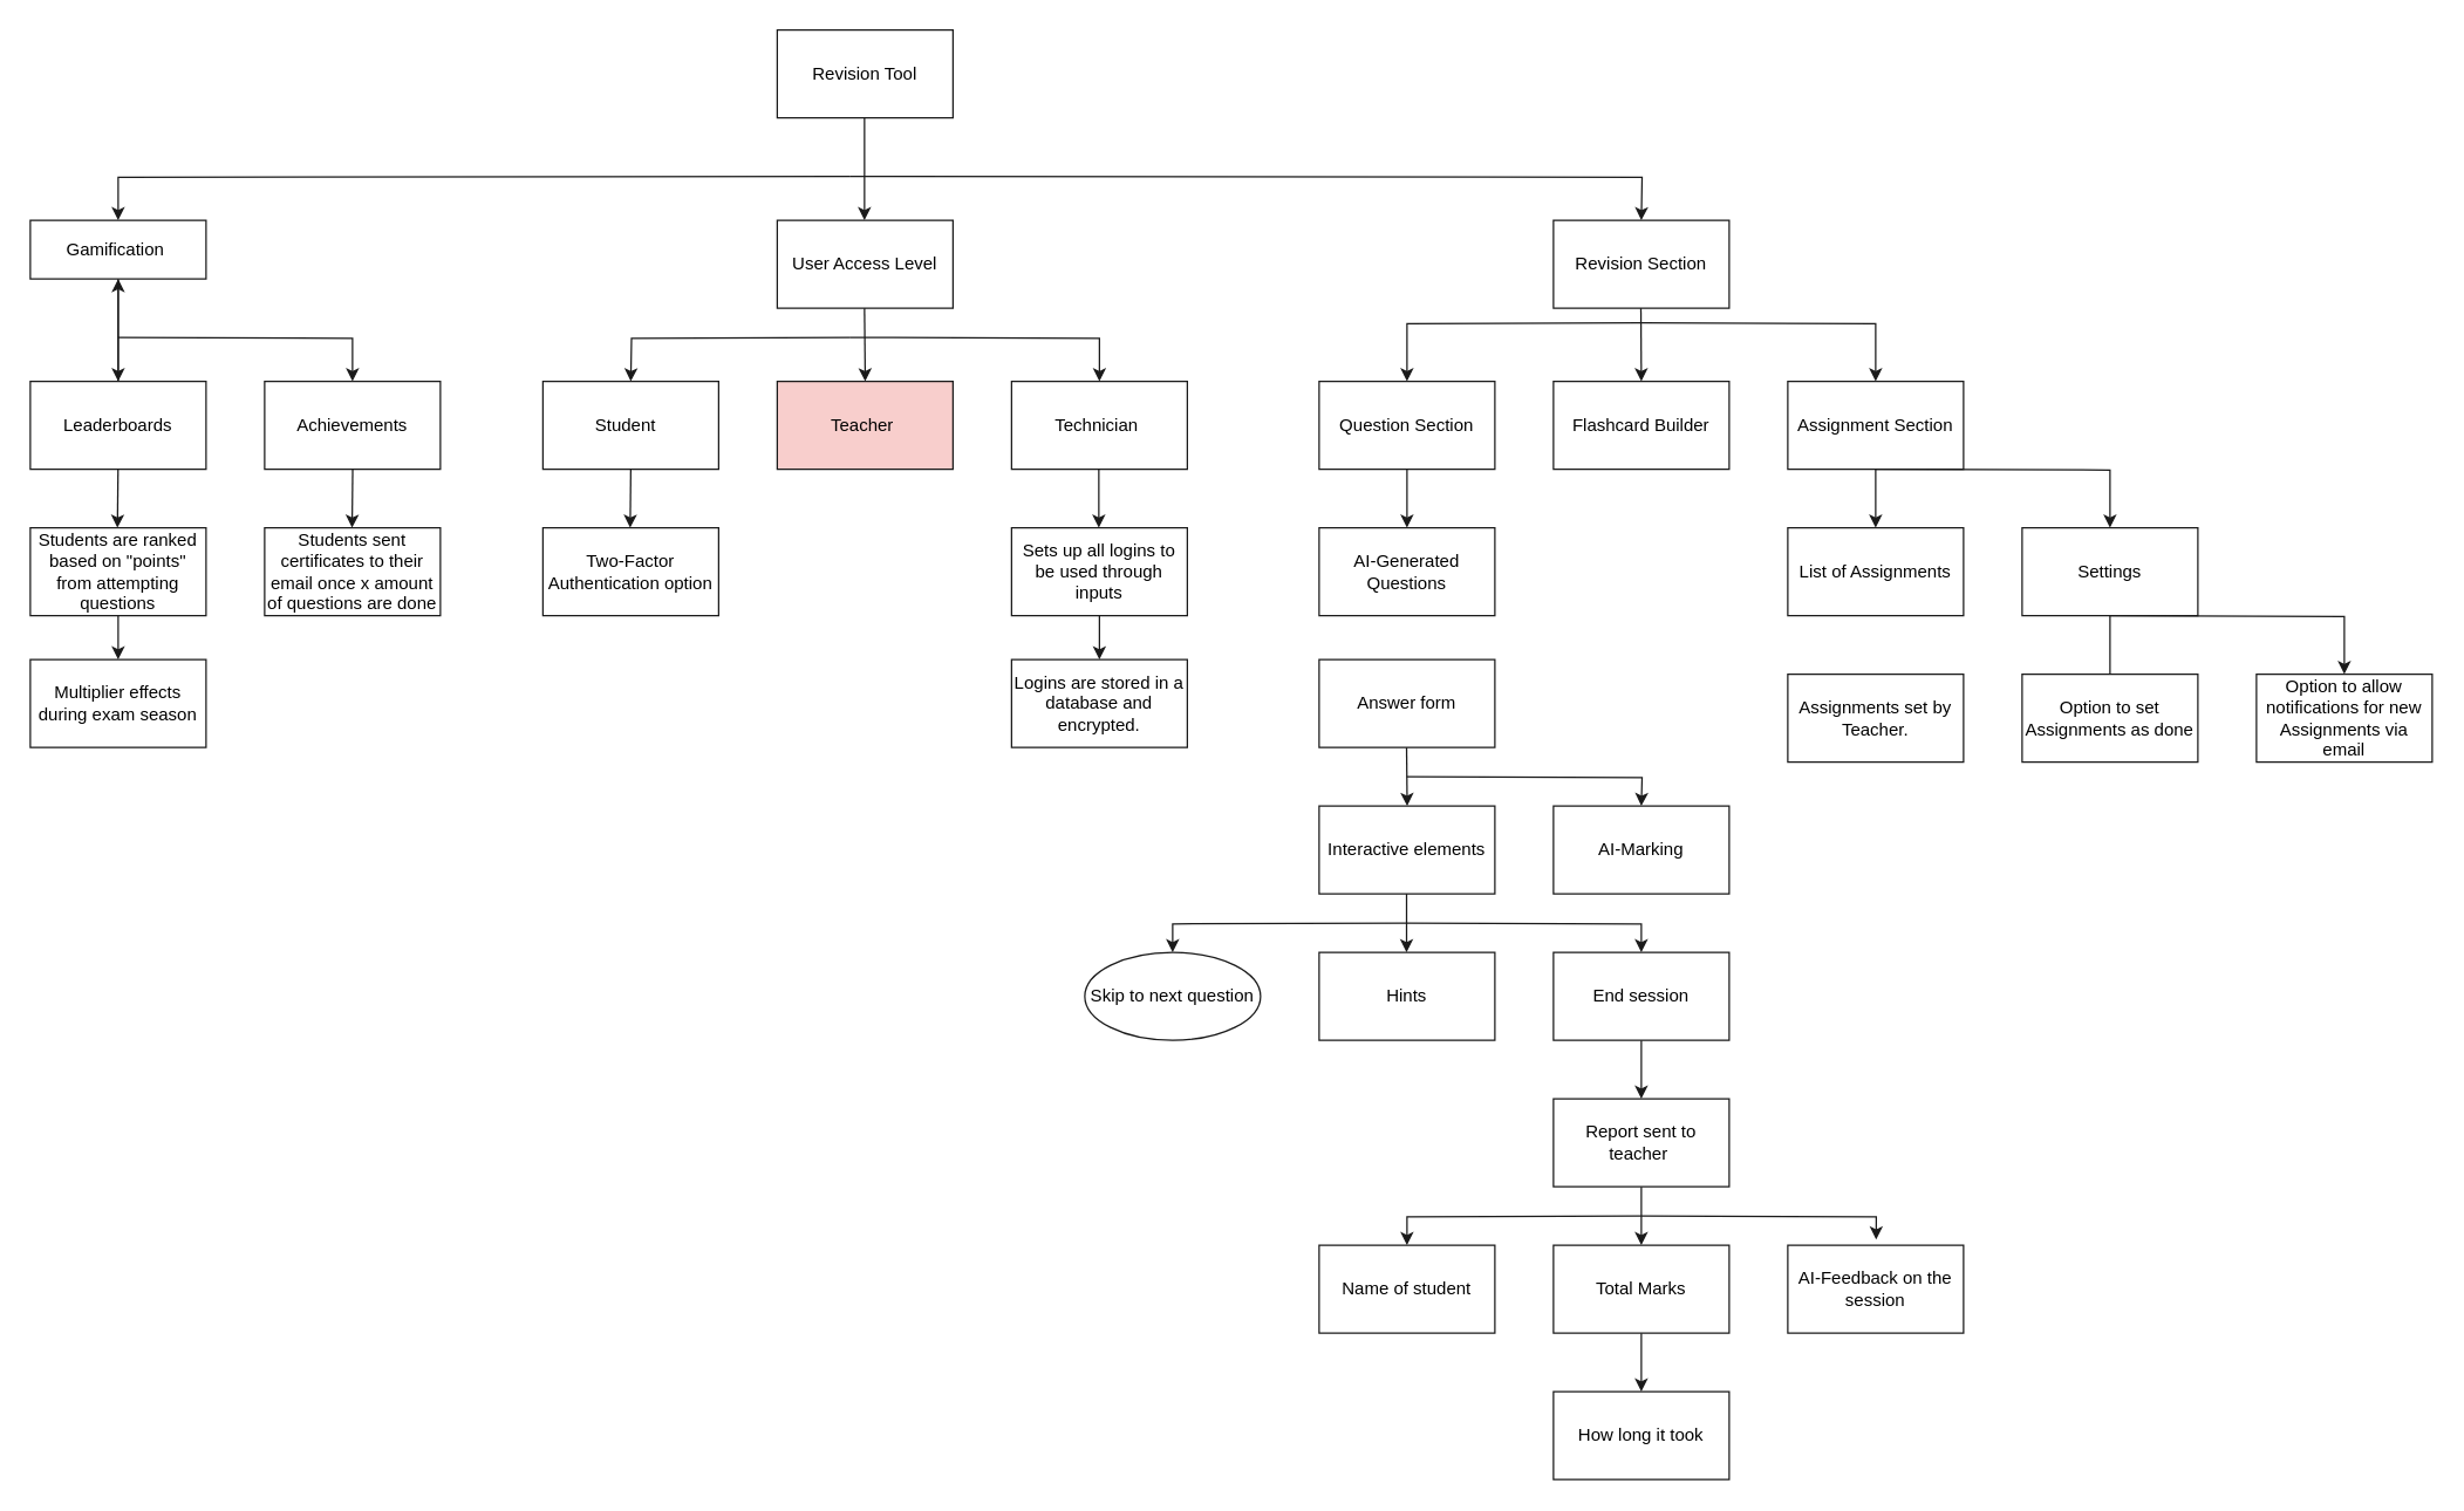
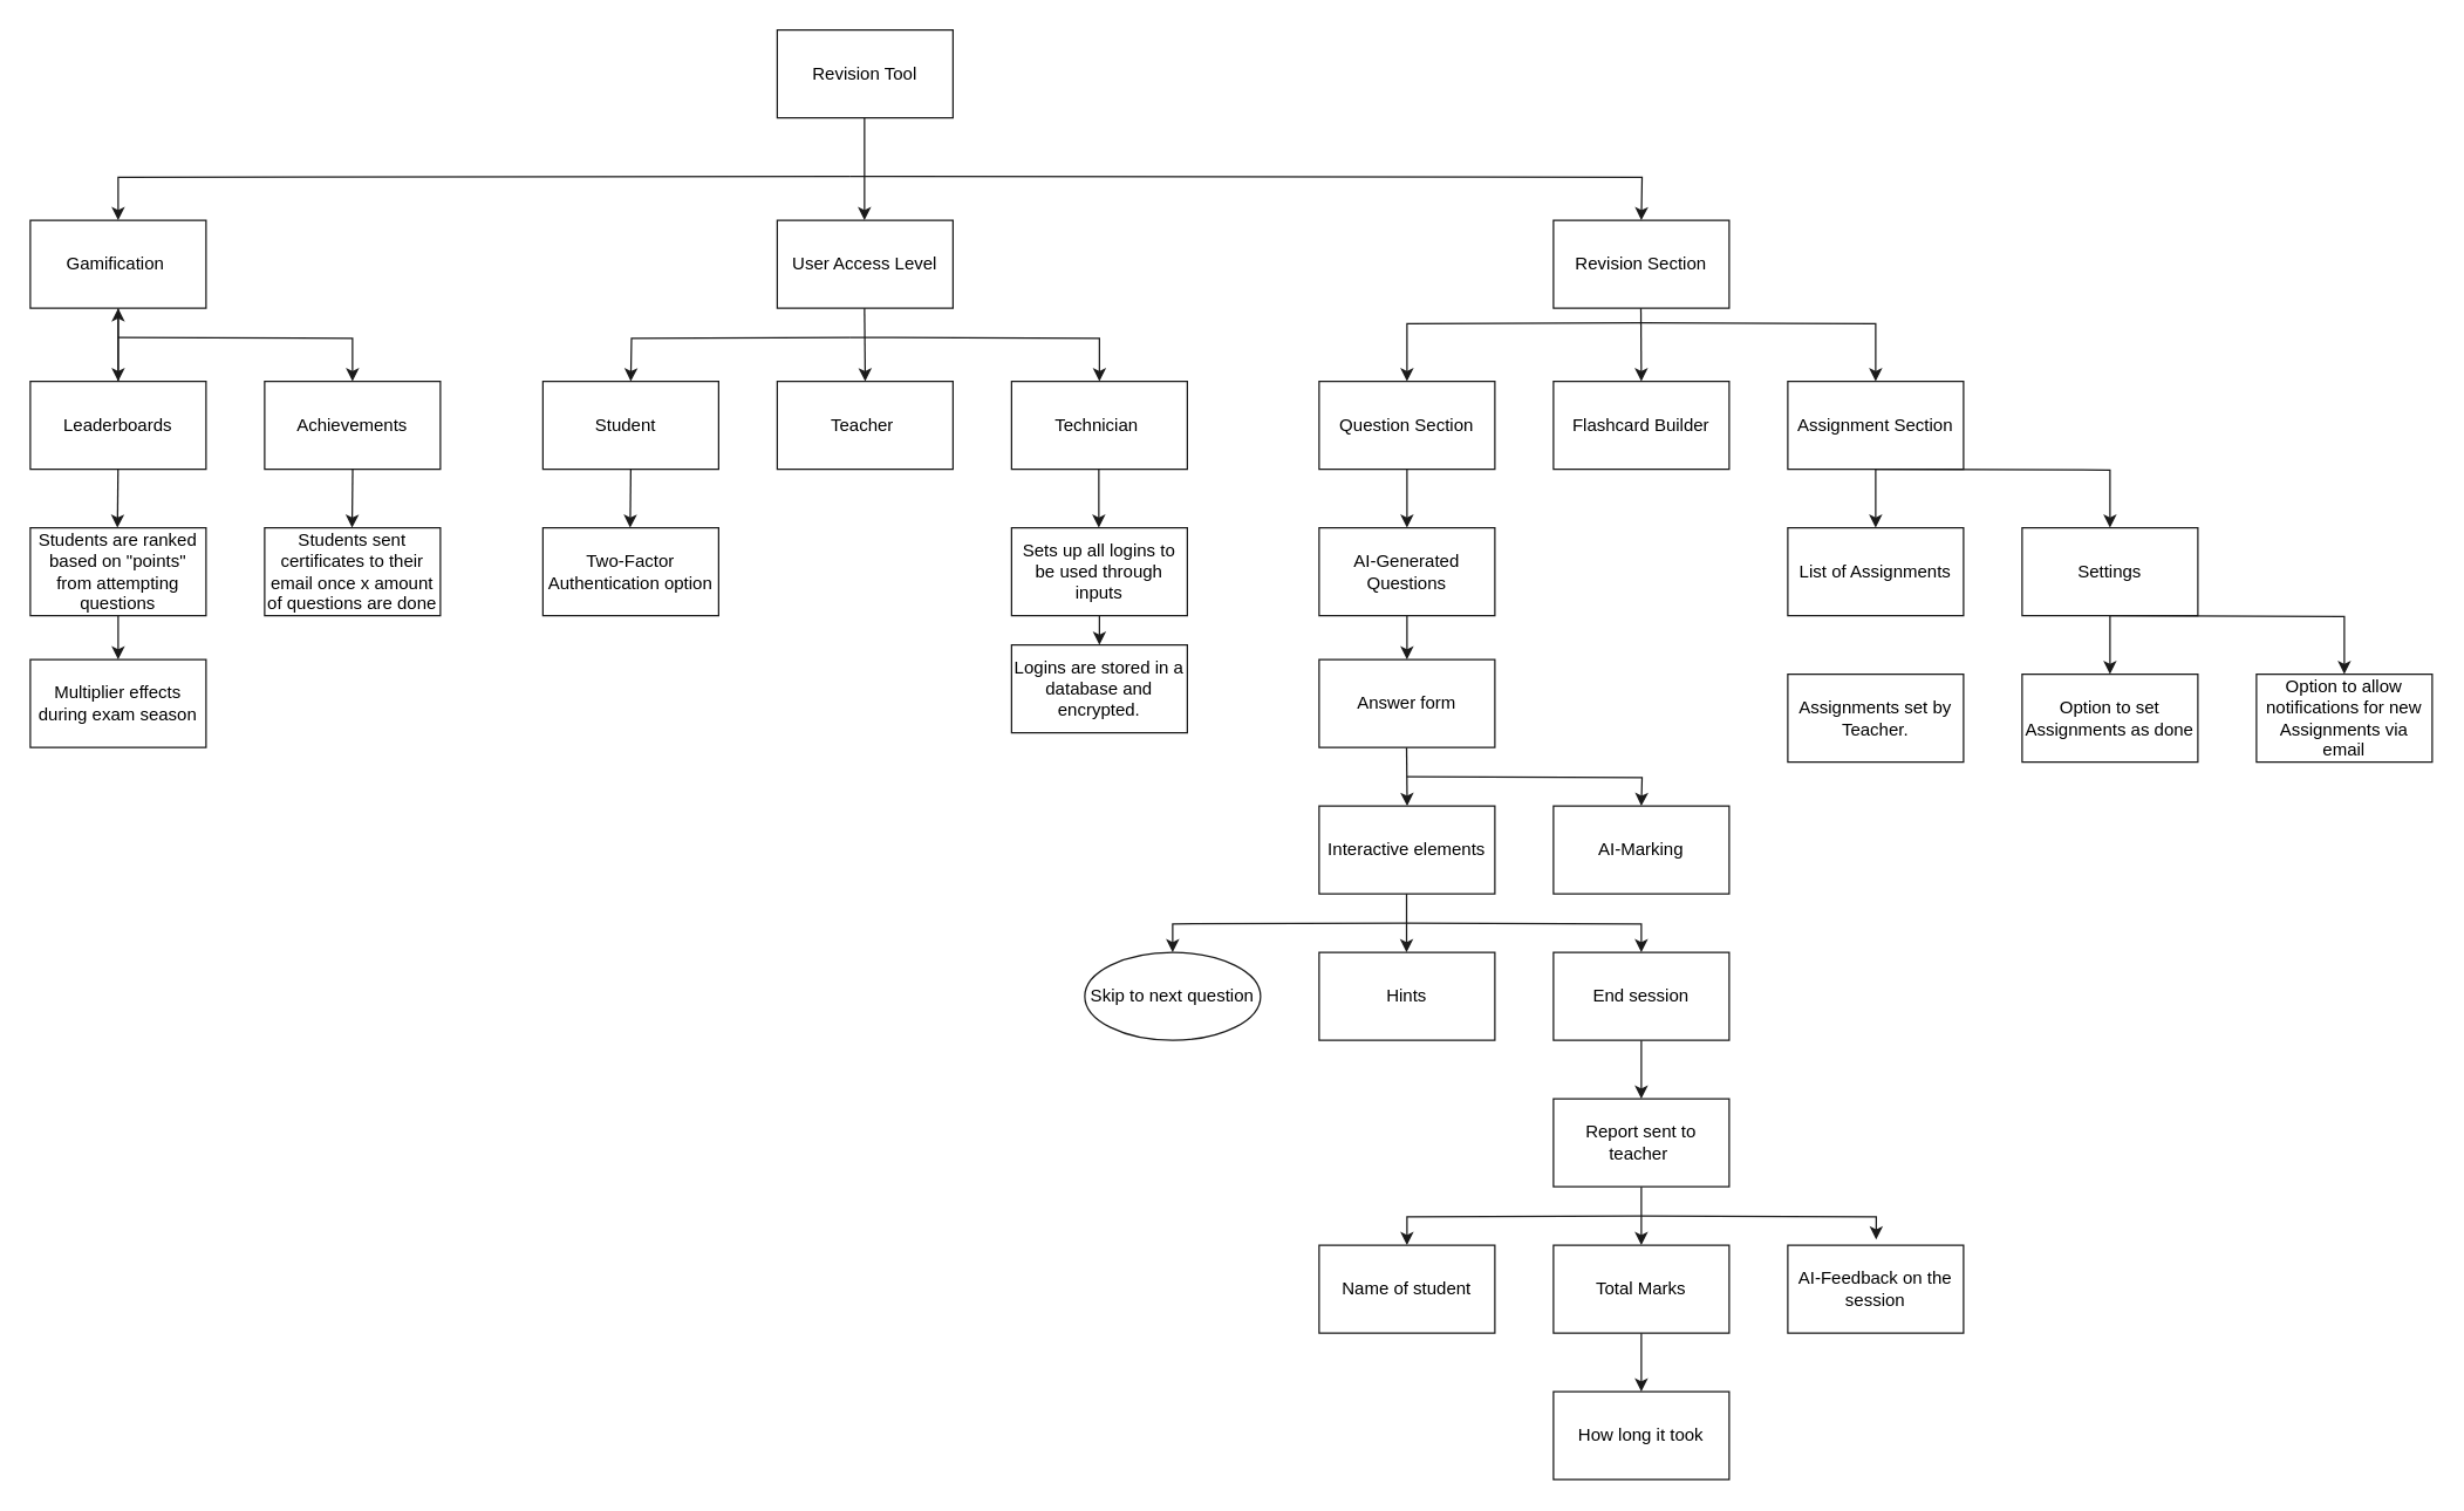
- <mxCell id="14" value="Gamification&amp;nbsp;" style="rounded=0;whiteSpace=wrap;html=1;strokeColor=#1A1A1A;" parent="1" vertex="1"><mxGeometry x="20" y="150" width="120" height="40" as="geometry" /></mxCell>
+ <mxCell id="14" value="Gamification&amp;nbsp;" style="rounded=0;whiteSpace=wrap;html=1;strokeColor=#1A1A1A;" parent="1" vertex="1"><mxGeometry x="20" y="150" width="120" height="60" as="geometry" /></mxCell>
- <mxCell id="6" value="Teacher&amp;nbsp;" style="rounded=0;whiteSpace=wrap;html=1;strokeColor=#1A1A1A;fillColor=#f8cecc;" parent="1" vertex="1"><mxGeometry x="530" y="260" width="120" height="60" as="geometry" /></mxCell>
+ <mxCell id="6" value="Teacher&amp;nbsp;" style="rounded=0;whiteSpace=wrap;html=1;strokeColor=#1A1A1A;" parent="1" vertex="1"><mxGeometry x="530" y="260" width="120" height="60" as="geometry" /></mxCell>
+ <mxCell id="21" style="edgeStyle=orthogonalEdgeStyle;rounded=0;orthogonalLoop=1;jettySize=auto;html=1;exitX=0.5;exitY=1;exitDx=0;exitDy=0;entryX=0.5;entryY=0;entryDx=0;entryDy=0;strokeColor=#1A1A1A;" parent="1" source="22" target="48" edge="1"><mxGeometry relative="1" as="geometry" /></mxCell>
- <mxCell id="45" style="edgeStyle=orthogonalEdgeStyle;rounded=0;orthogonalLoop=1;jettySize=auto;html=1;exitX=0.5;exitY=1;exitDx=0;exitDy=0;entryX=0.5;entryY=0;entryDx=0;entryDy=0;strokeColor=#1A1A1A;endArrow=none;" parent="1" source="46" target="55" edge="1"><mxGeometry relative="1" as="geometry"><Array as="points"><mxPoint x="1440" y="430" /><mxPoint x="1440" y="430" /></Array></mxGeometry></mxCell>
+ <mxCell id="45" style="edgeStyle=orthogonalEdgeStyle;rounded=0;orthogonalLoop=1;jettySize=auto;html=1;exitX=0.5;exitY=1;exitDx=0;exitDy=0;entryX=0.5;entryY=0;entryDx=0;entryDy=0;strokeColor=#1A1A1A;" parent="1" source="46" target="55" edge="1"><mxGeometry relative="1" as="geometry"><Array as="points"><mxPoint x="1440" y="430" /><mxPoint x="1440" y="430" /></Array></mxGeometry></mxCell>
- <mxCell id="25" value="Logins are stored in a database and encrypted." style="rounded=0;whiteSpace=wrap;html=1;strokeColor=#1A1A1A;" parent="1" vertex="1"><mxGeometry x="690" y="450" width="120" height="60" as="geometry" /></mxCell>
+ <mxCell id="25" value="Logins are stored in a database and encrypted." style="rounded=0;whiteSpace=wrap;html=1;strokeColor=#1A1A1A;" parent="1" vertex="1"><mxGeometry x="690" y="440" width="120" height="60" as="geometry" /></mxCell>
